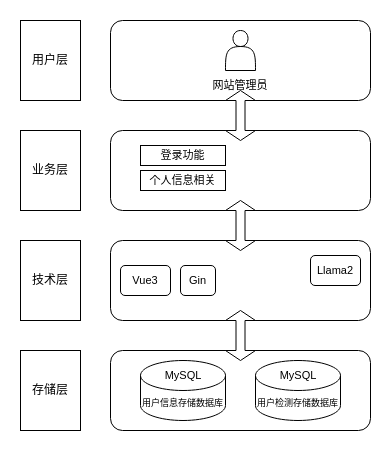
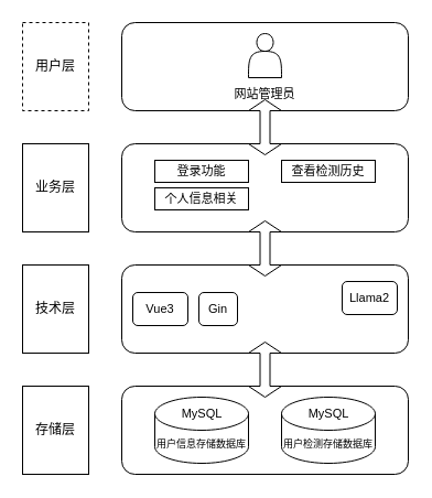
- <mxCell id="2" value="用户层" style="rounded=0;whiteSpace=wrap;html=1;" parent="1" vertex="1"><mxGeometry x="20" y="20" width="60" height="80" as="geometry" /></mxCell>
+ <mxCell id="2" value="用户层" style="rounded=0;whiteSpace=wrap;html=1;dashed=1;" parent="1" vertex="1"><mxGeometry x="20" y="20" width="60" height="80" as="geometry" /></mxCell>
+ <mxCell id="16" value="查看检测历史" style="rounded=0;whiteSpace=wrap;html=1;fontSize=11;" parent="1" vertex="1"><mxGeometry x="255" y="145" width="85" height="20" as="geometry" /></mxCell>
